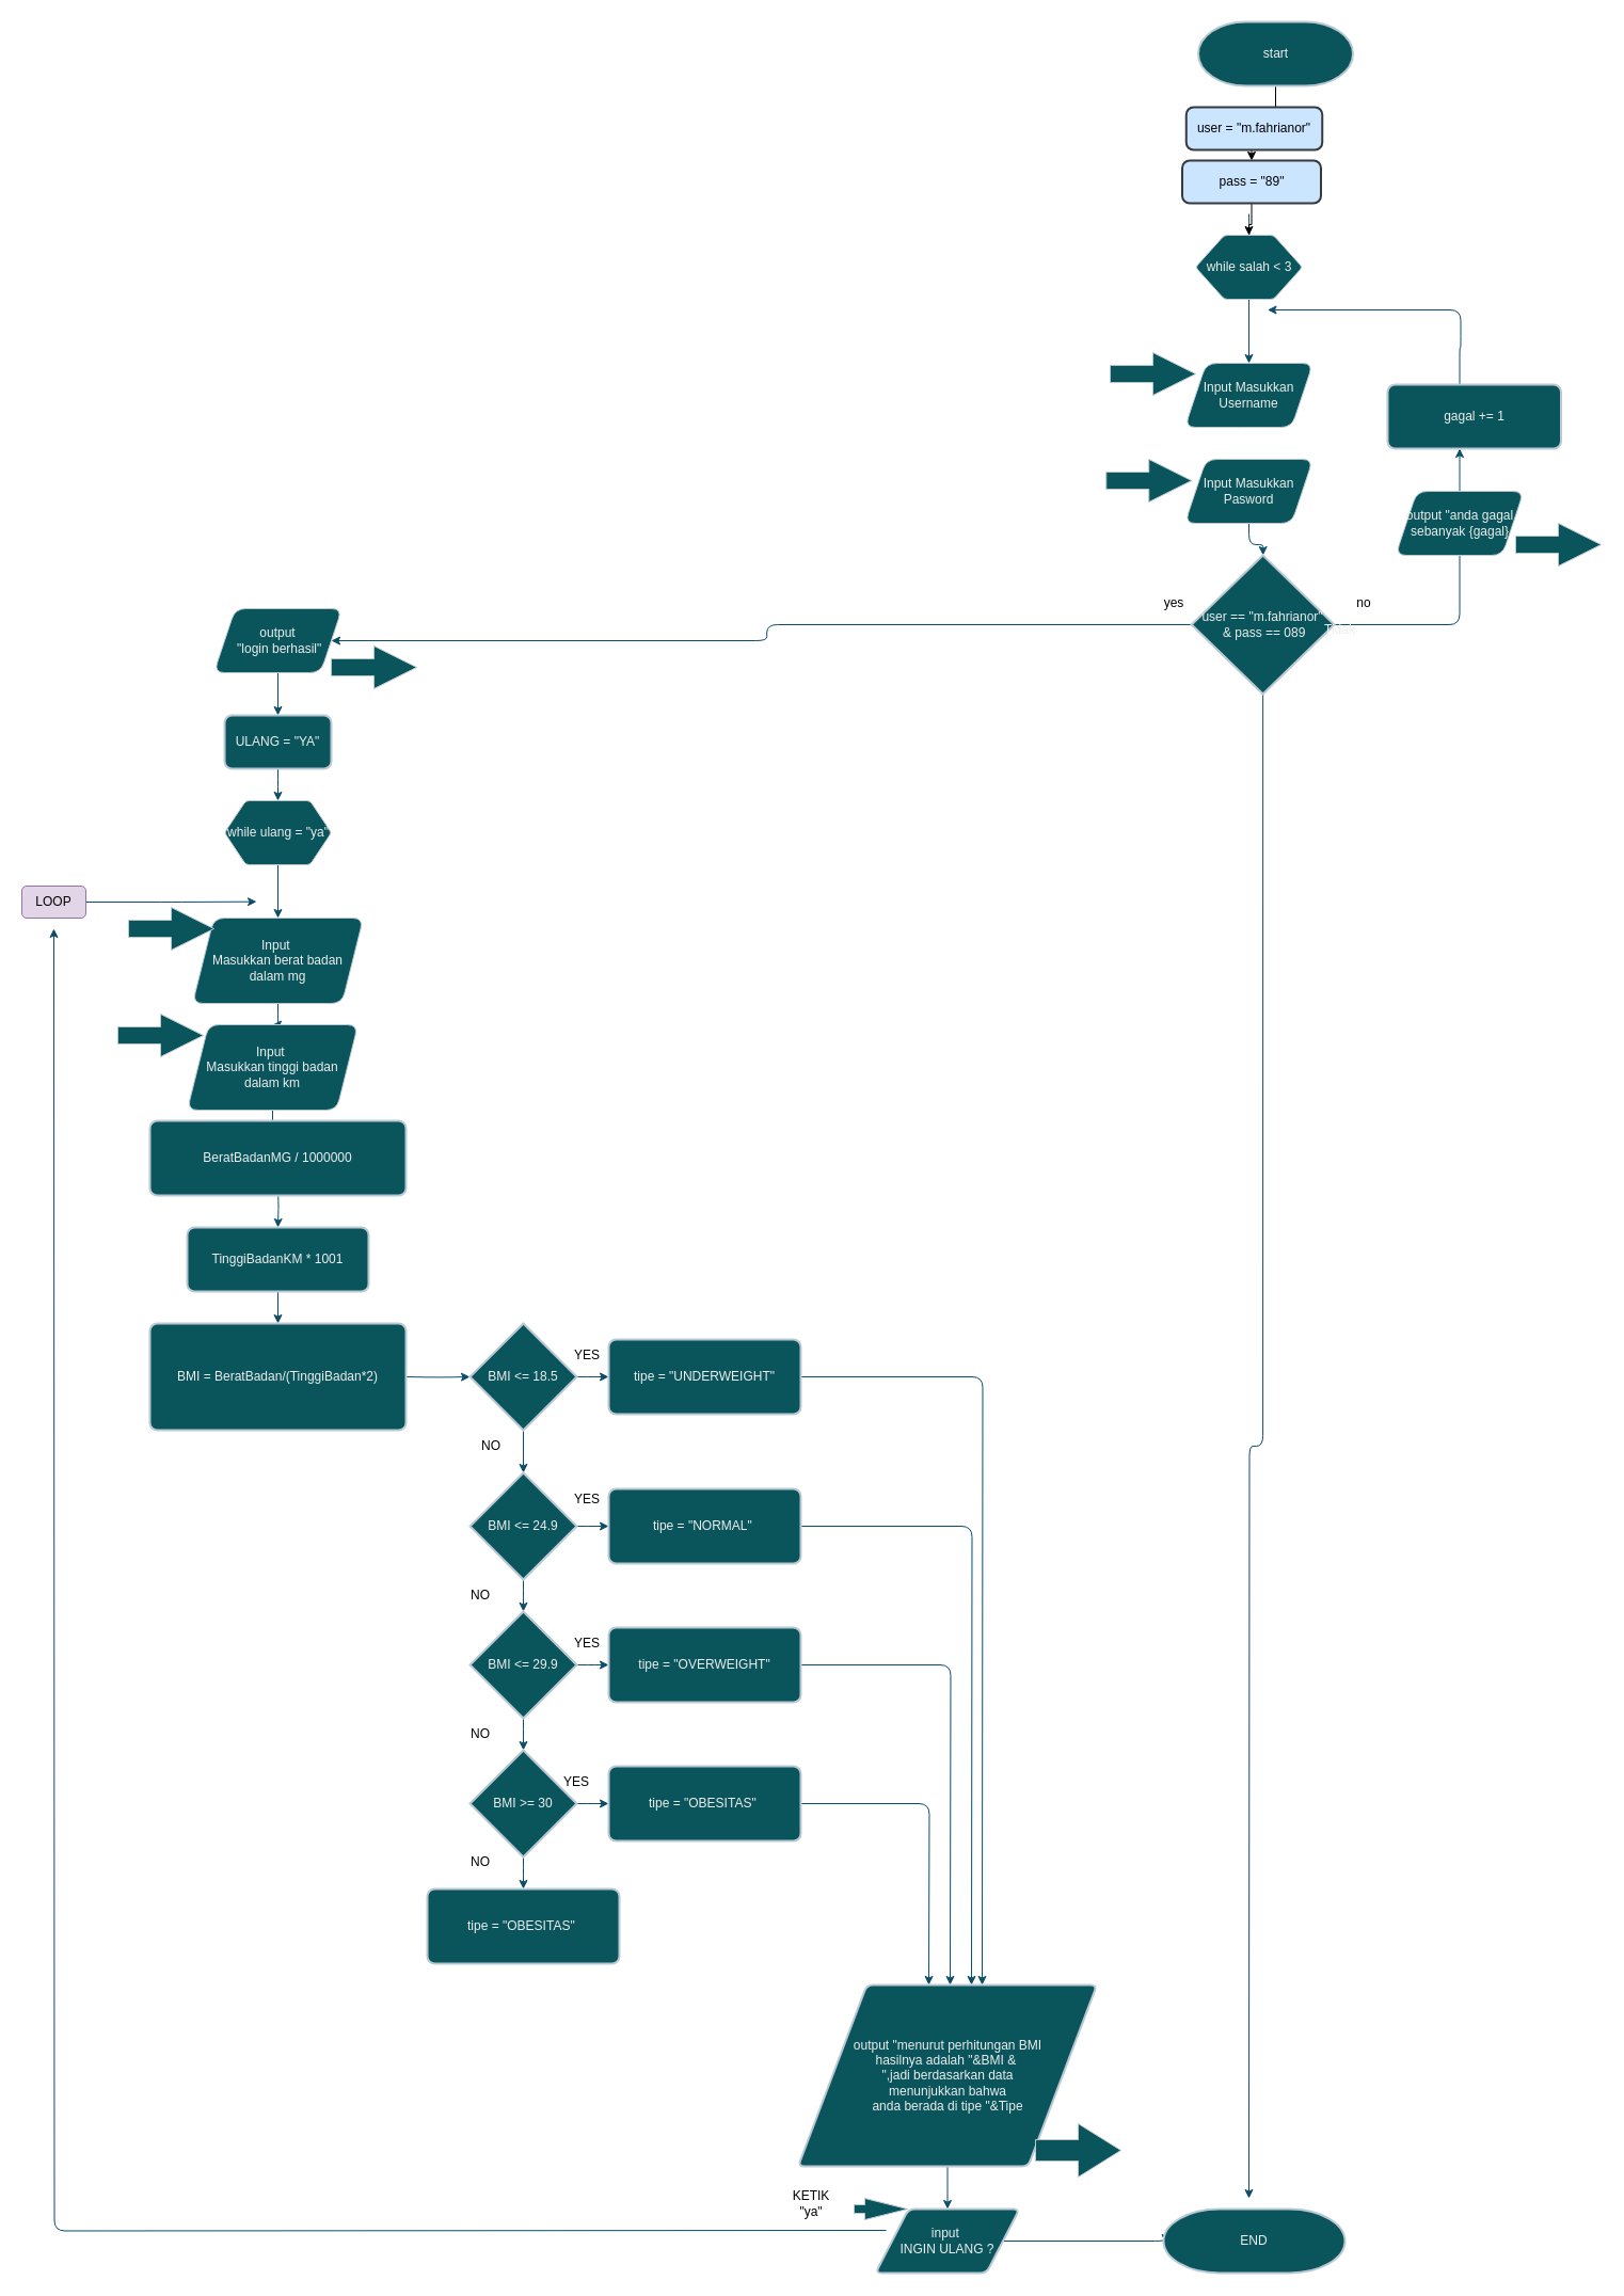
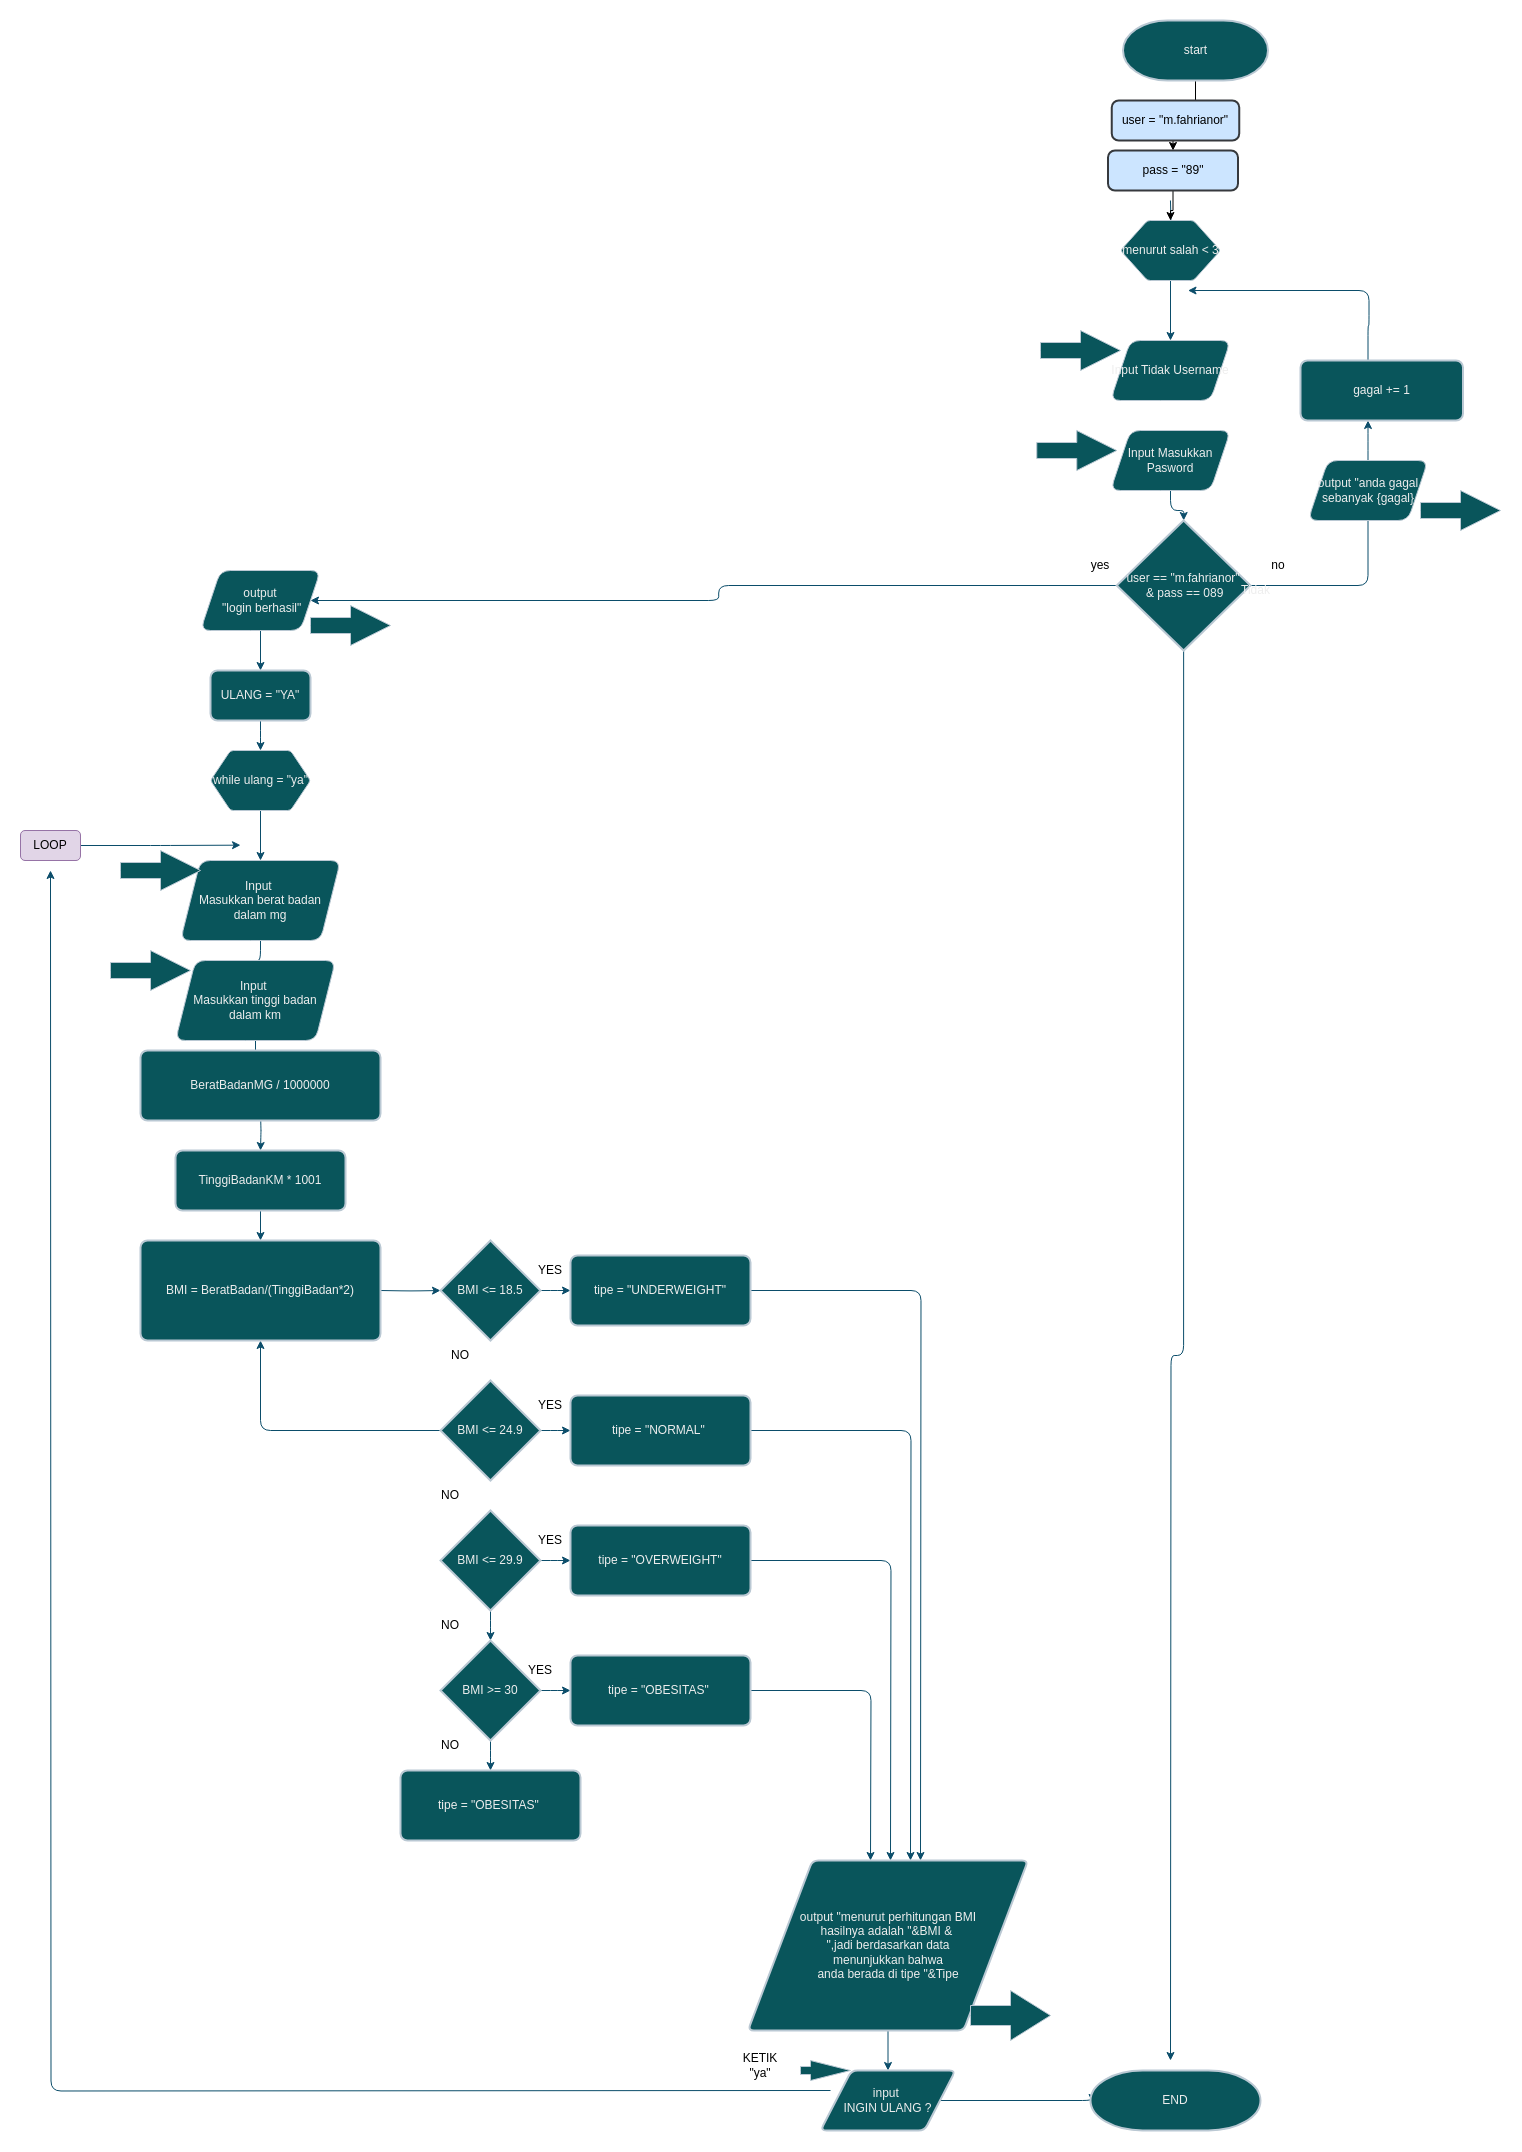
- <mxCell id="20" value="while salah &amp;lt; 3" style="verticalLabelPosition=middle;verticalAlign=middle;html=1;shape=hexagon;perimeter=hexagonPerimeter2;arcSize=6;size=0.27;align=center;labelPosition=center;labelBackgroundColor=none;fillColor=#09555B;strokeColor=#BAC8D3;fontColor=#EEEEEE;rounded=1;" parent="1" vertex="1"><mxGeometry x="1120" y="220" width="100" height="60" as="geometry" /></mxCell>
+ <mxCell id="20" value="menurut salah &amp;lt; 3" style="verticalLabelPosition=middle;verticalAlign=middle;html=1;shape=hexagon;perimeter=hexagonPerimeter2;arcSize=6;size=0.27;align=center;labelPosition=center;labelBackgroundColor=none;fillColor=#09555B;strokeColor=#BAC8D3;fontColor=#EEEEEE;rounded=1;" parent="1" vertex="1"><mxGeometry x="1120" y="220" width="100" height="60" as="geometry" /></mxCell>
- <mxCell id="4" value="Input Masukkan Username" style="shape=parallelogram;perimeter=parallelogramPerimeter;whiteSpace=wrap;html=1;fixedSize=1;labelBackgroundColor=none;fillColor=#09555B;strokeColor=#BAC8D3;fontColor=#EEEEEE;rounded=1;" parent="1" vertex="1"><mxGeometry x="1110" y="340" width="120" height="60" as="geometry" /></mxCell>
+ <mxCell id="4" value="Input Tidak Username" style="shape=parallelogram;perimeter=parallelogramPerimeter;whiteSpace=wrap;html=1;fixedSize=1;labelBackgroundColor=none;fillColor=#09555B;strokeColor=#BAC8D3;fontColor=#EEEEEE;rounded=1;" parent="1" vertex="1"><mxGeometry x="1110" y="340" width="120" height="60" as="geometry" /></mxCell>
- <mxCell id="23" value="" style="edgeStyle=orthogonalEdgeStyle;rounded=1;orthogonalLoop=1;jettySize=auto;html=1;labelBackgroundColor=none;strokeColor=#0B4D6A;fontColor=default;" parent="1" source="24" target="26" edge="1"><mxGeometry relative="1" as="geometry" /></mxCell>
+ <mxCell id="23" value="" style="edgeStyle=orthogonalEdgeStyle;rounded=1;orthogonalLoop=1;jettySize=auto;html=1;labelBackgroundColor=none;strokeColor=#0B4D6A;fontColor=default;endArrow=none;" parent="1" source="24" target="26" edge="1"><mxGeometry relative="1" as="geometry" /></mxCell>
- <mxCell id="30" value="" style="edgeStyle=orthogonalEdgeStyle;rounded=1;orthogonalLoop=1;jettySize=auto;html=1;labelBackgroundColor=none;strokeColor=#0B4D6A;fontColor=default;" parent="1" source="32" target="35" edge="1"><mxGeometry relative="1" as="geometry" /></mxCell>
- <mxCell id="33" value="" style="edgeStyle=orthogonalEdgeStyle;rounded=1;orthogonalLoop=1;jettySize=auto;html=1;labelBackgroundColor=none;strokeColor=#0B4D6A;fontColor=default;" parent="1" source="35" target="38" edge="1"><mxGeometry relative="1" as="geometry" /></mxCell>
+ <mxCell id="33" value="" style="edgeStyle=orthogonalEdgeStyle;rounded=1;orthogonalLoop=1;jettySize=auto;html=1;labelBackgroundColor=none;strokeColor=#0B4D6A;fontColor=default;" parent="1" source="35" target="42" edge="1"><mxGeometry relative="1" as="geometry" /></mxCell>
